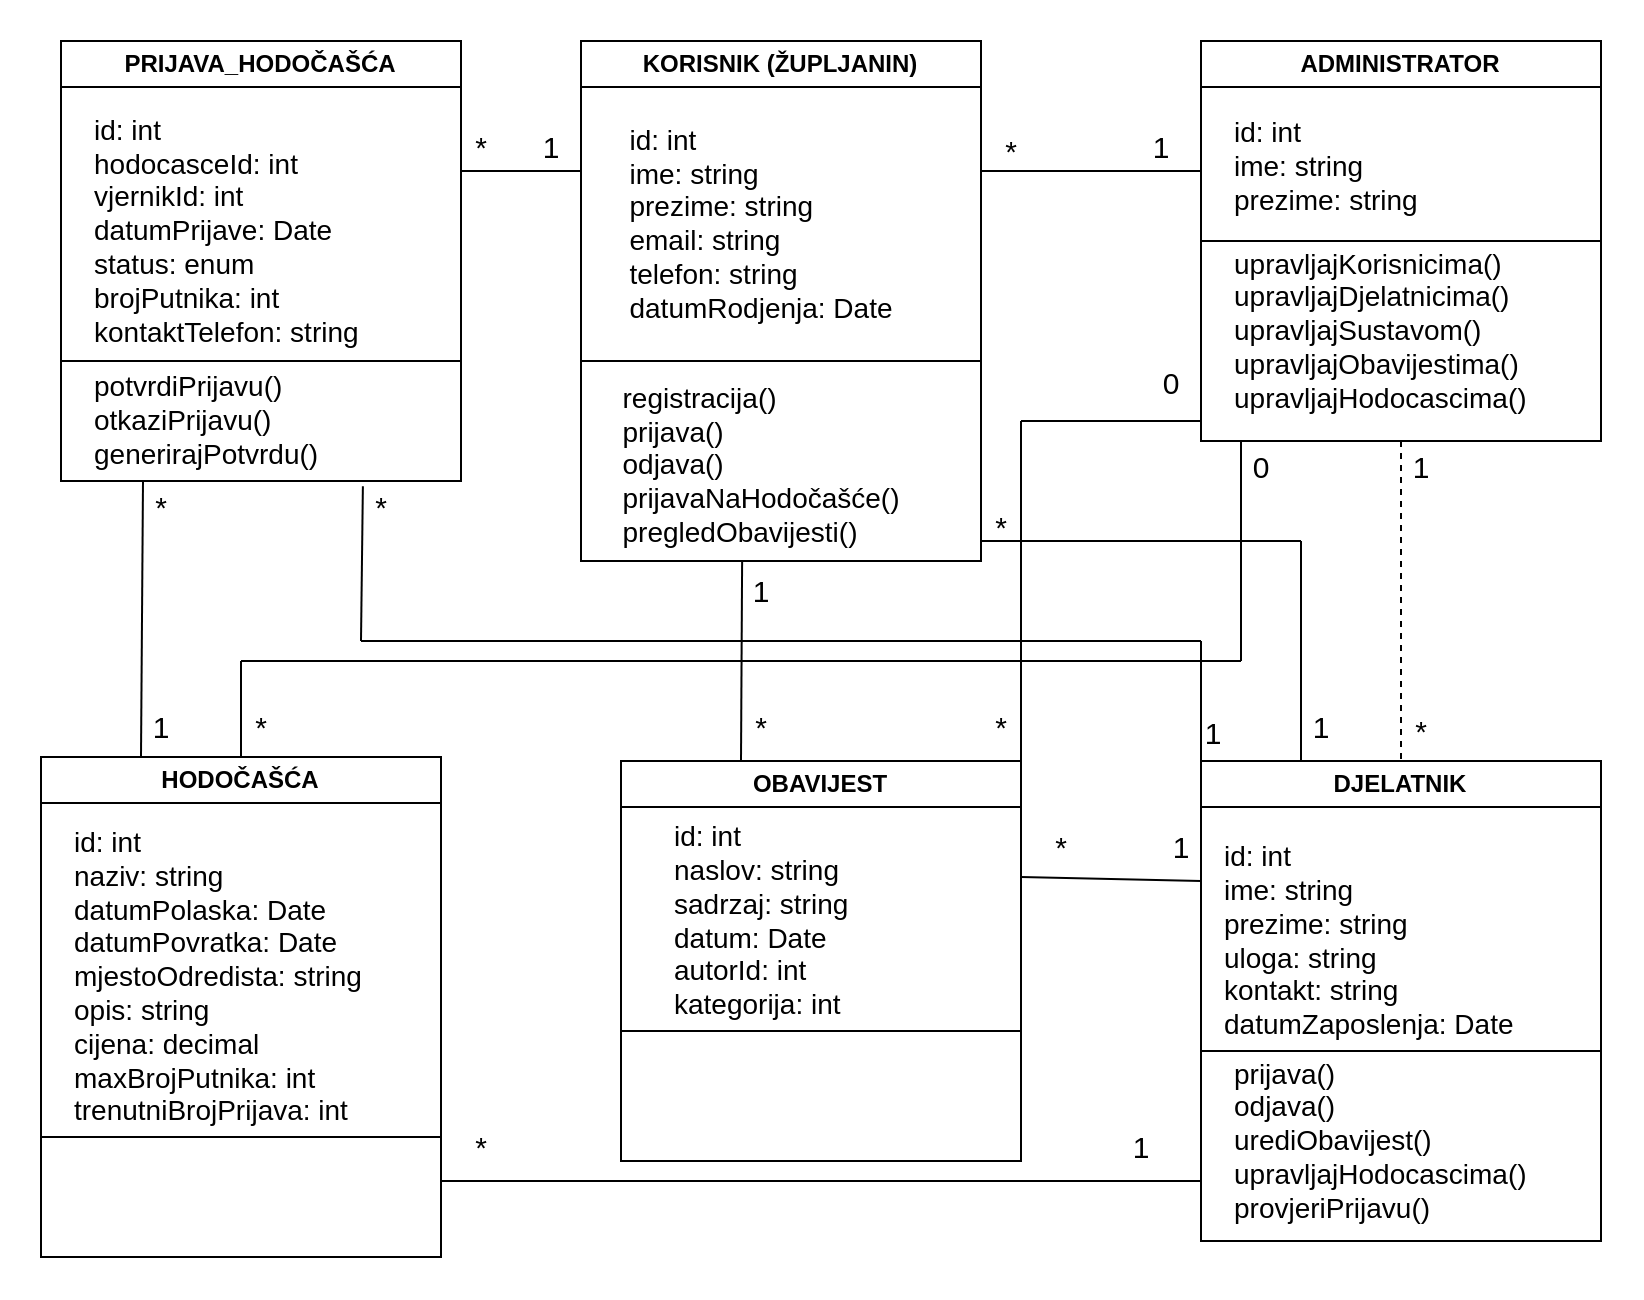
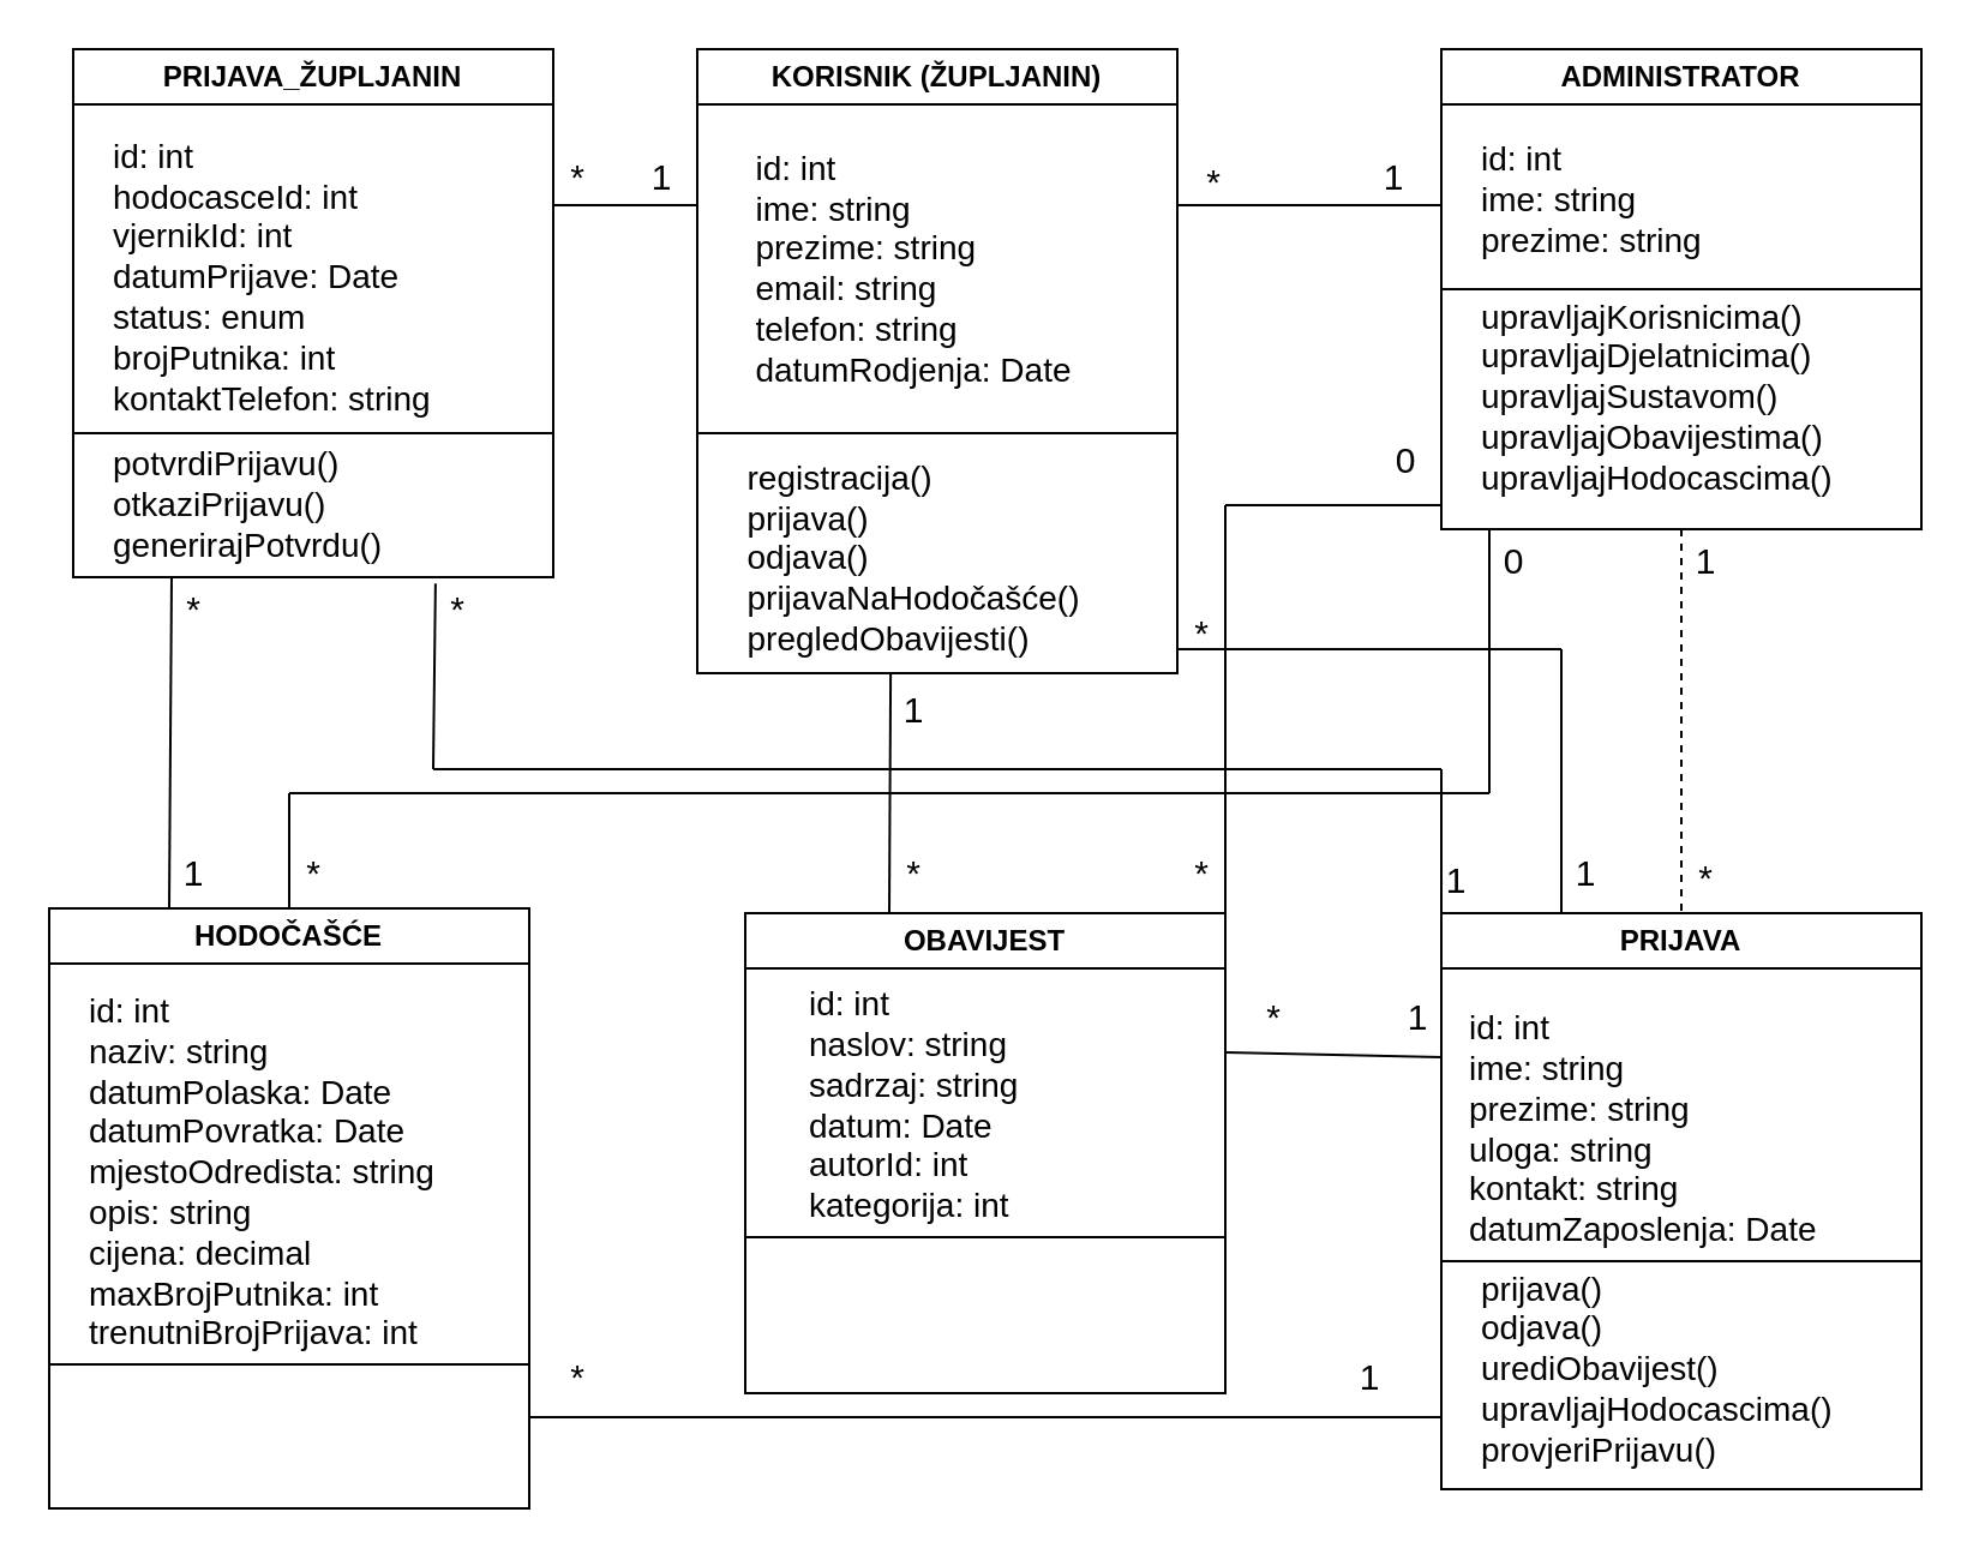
- <mxCell id="16" value="PRIJAVA_HODOČAŠĆA" style="swimlane;whiteSpace=wrap;html=1;" vertex="1" parent="1"><mxGeometry x="30" y="20" width="200" height="220" as="geometry" /></mxCell>
+ <mxCell id="16" value="PRIJAVA_ŽUPLJANIN" style="swimlane;whiteSpace=wrap;html=1;" vertex="1" parent="1"><mxGeometry x="30" y="20" width="200" height="220" as="geometry" /></mxCell>
- <mxCell id="10" value="HODOČAŠĆA" style="swimlane;whiteSpace=wrap;html=1;" vertex="1" parent="1"><mxGeometry x="20" y="378" width="200" height="250" as="geometry" /></mxCell>
+ <mxCell id="10" value="HODOČAŠĆE" style="swimlane;whiteSpace=wrap;html=1;" vertex="1" parent="1"><mxGeometry x="20" y="378" width="200" height="250" as="geometry" /></mxCell>
- <mxCell id="6" value="DJELATNIK" style="swimlane;whiteSpace=wrap;html=1;" vertex="1" parent="1"><mxGeometry x="600" y="380" width="200" height="240" as="geometry" /></mxCell>
+ <mxCell id="6" value="PRIJAVA" style="swimlane;whiteSpace=wrap;html=1;" vertex="1" parent="1"><mxGeometry x="600" y="380" width="200" height="240" as="geometry" /></mxCell>
